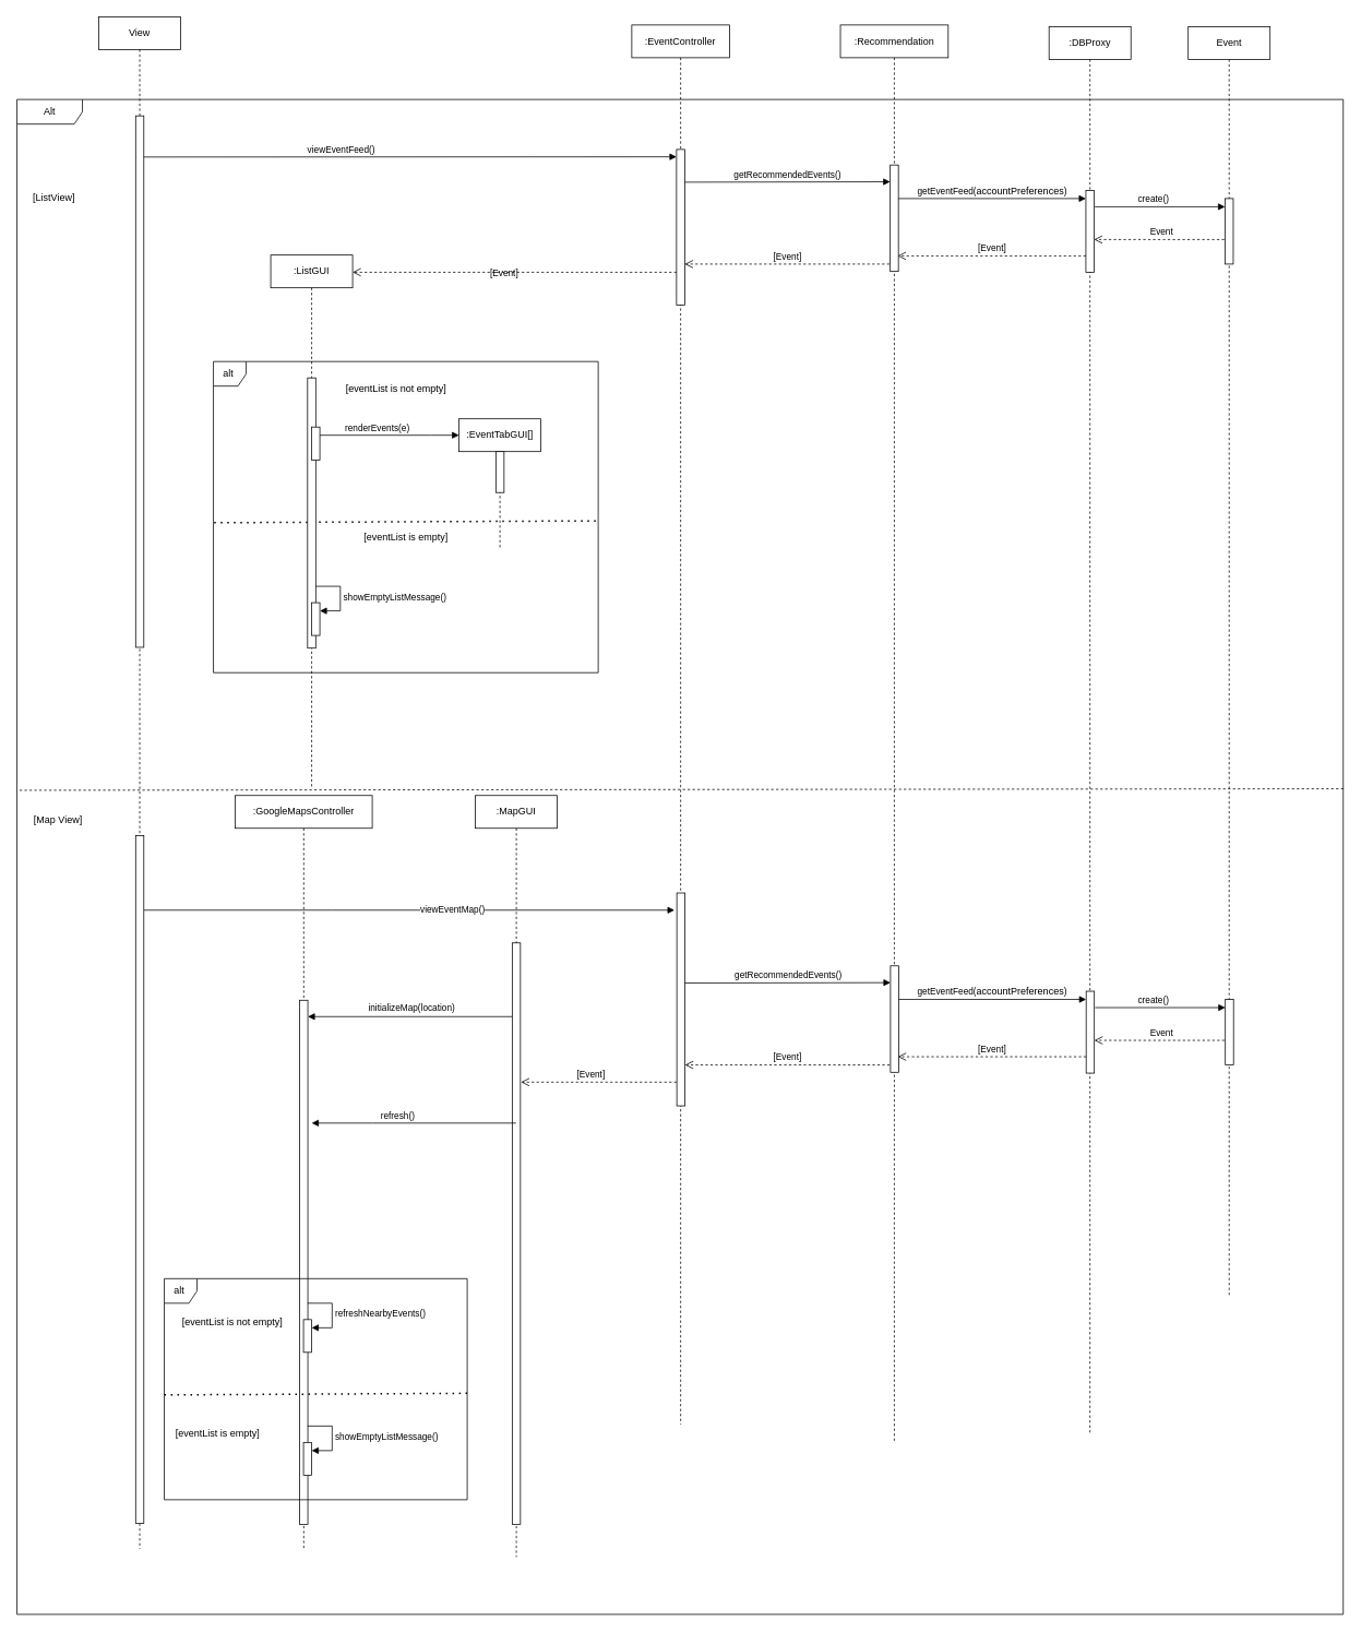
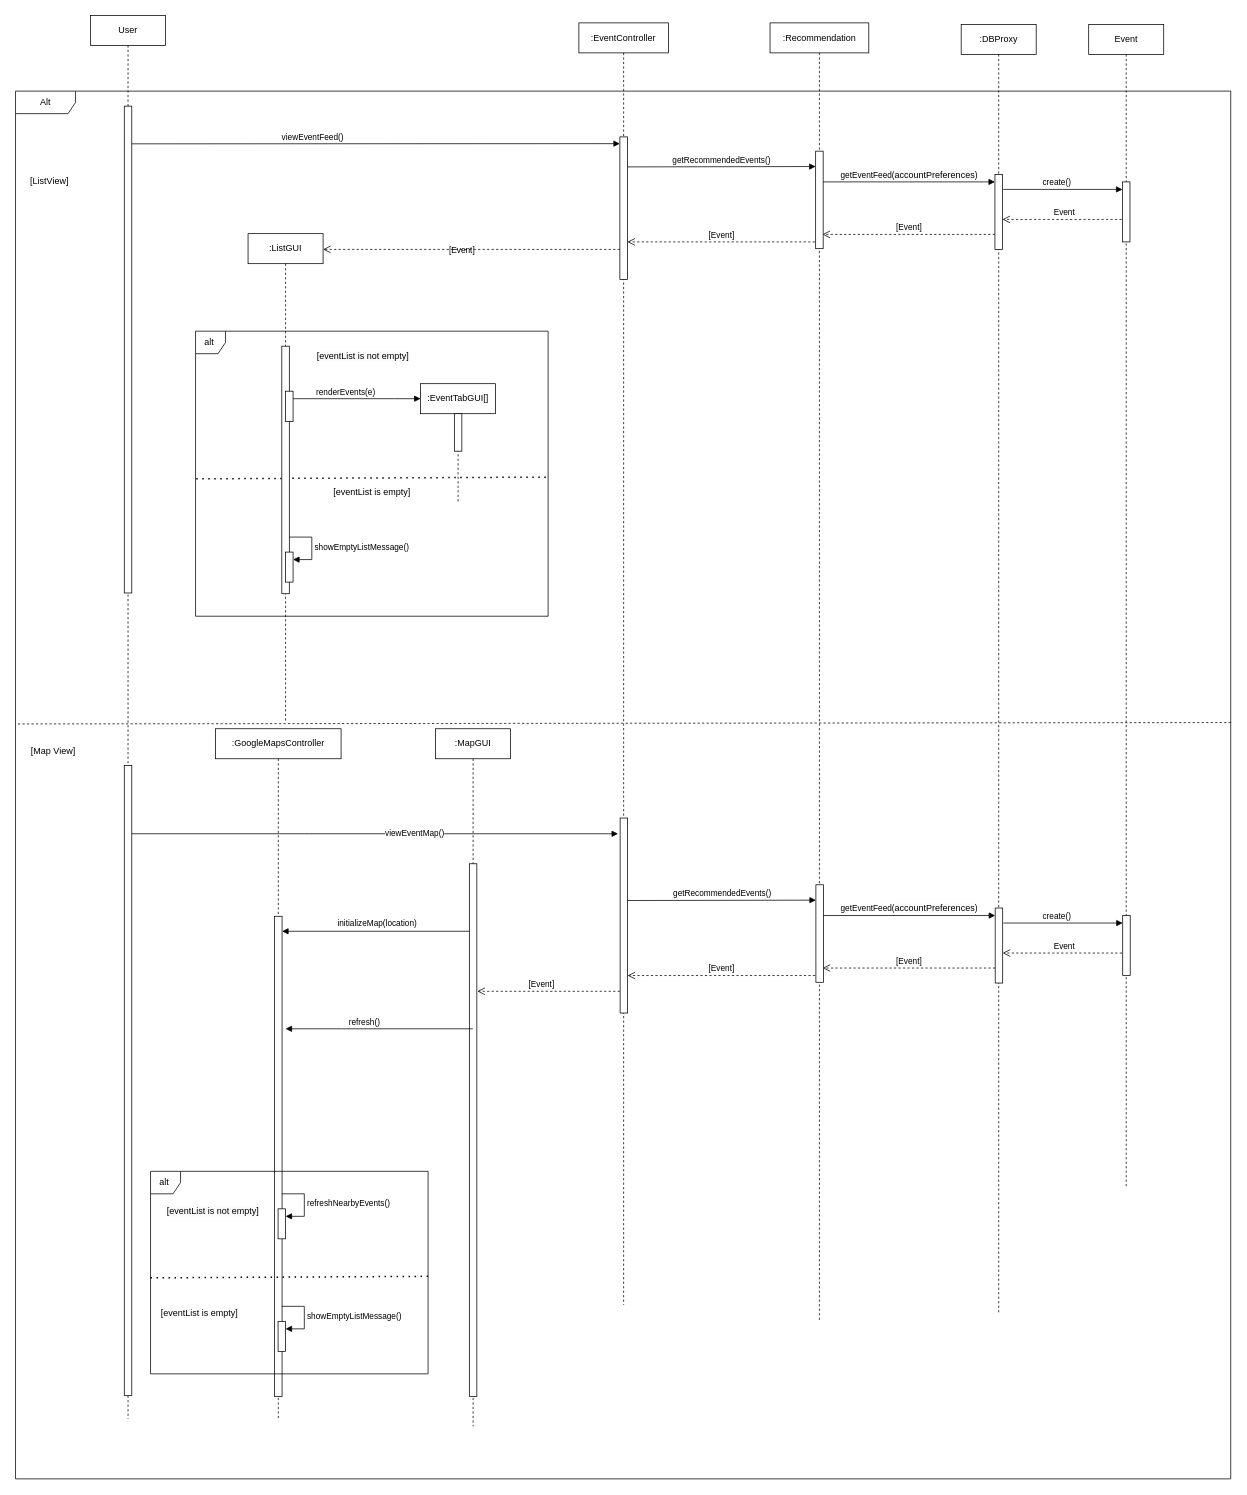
- <mxCell id="33" value="View" style="shape=umlLifeline;perimeter=lifelinePerimeter;whiteSpace=wrap;html=1;container=1;dropTarget=0;collapsible=0;recursiveResize=0;outlineConnect=0;portConstraint=eastwest;newEdgeStyle={&quot;curved&quot;:0,&quot;rounded&quot;:0};" parent="1" vertex="1"><mxGeometry x="120" y="20" width="100" height="1871" as="geometry" /></mxCell>
+ <mxCell id="33" value="User" style="shape=umlLifeline;perimeter=lifelinePerimeter;whiteSpace=wrap;html=1;container=1;dropTarget=0;collapsible=0;recursiveResize=0;outlineConnect=0;portConstraint=eastwest;newEdgeStyle={&quot;curved&quot;:0,&quot;rounded&quot;:0};" parent="1" vertex="1"><mxGeometry x="120" y="20" width="100" height="1871" as="geometry" /></mxCell>
